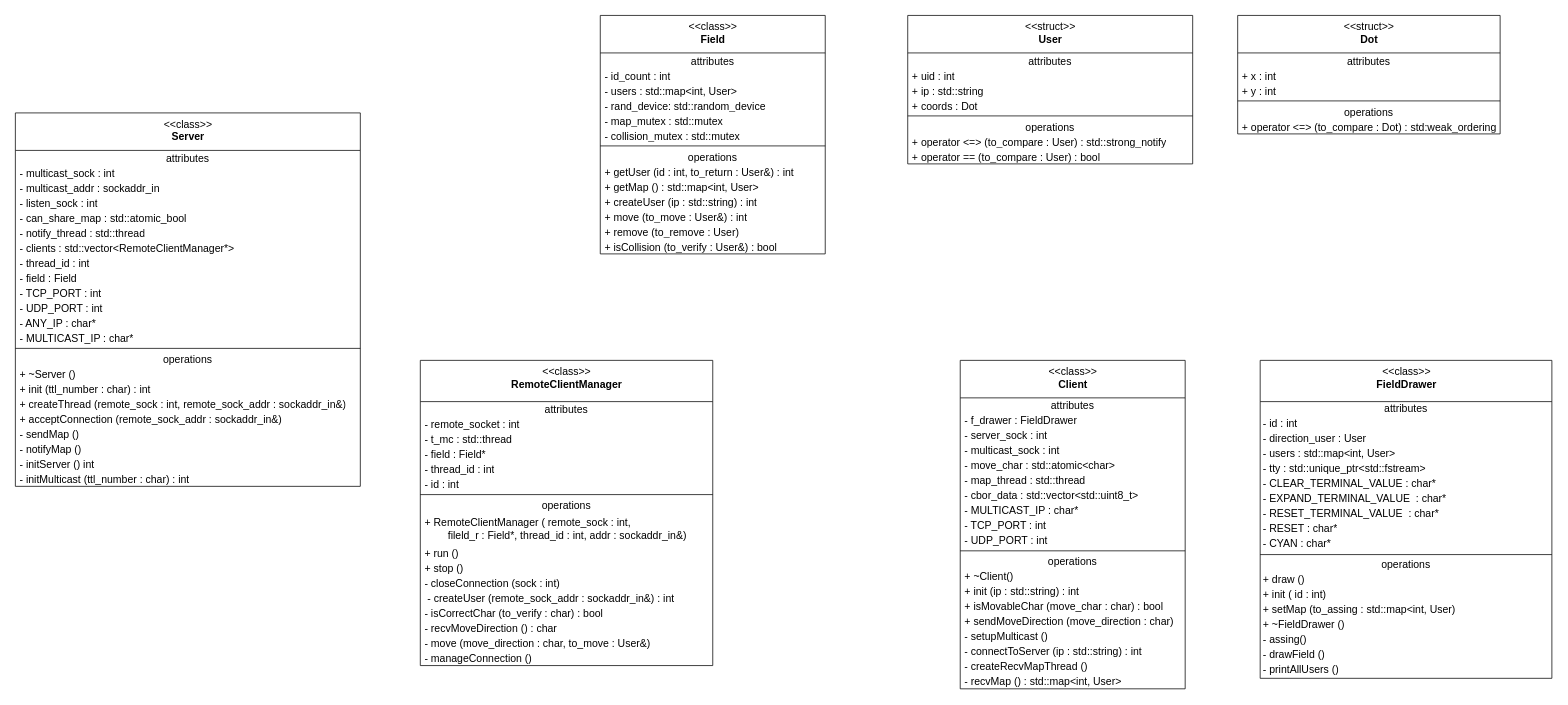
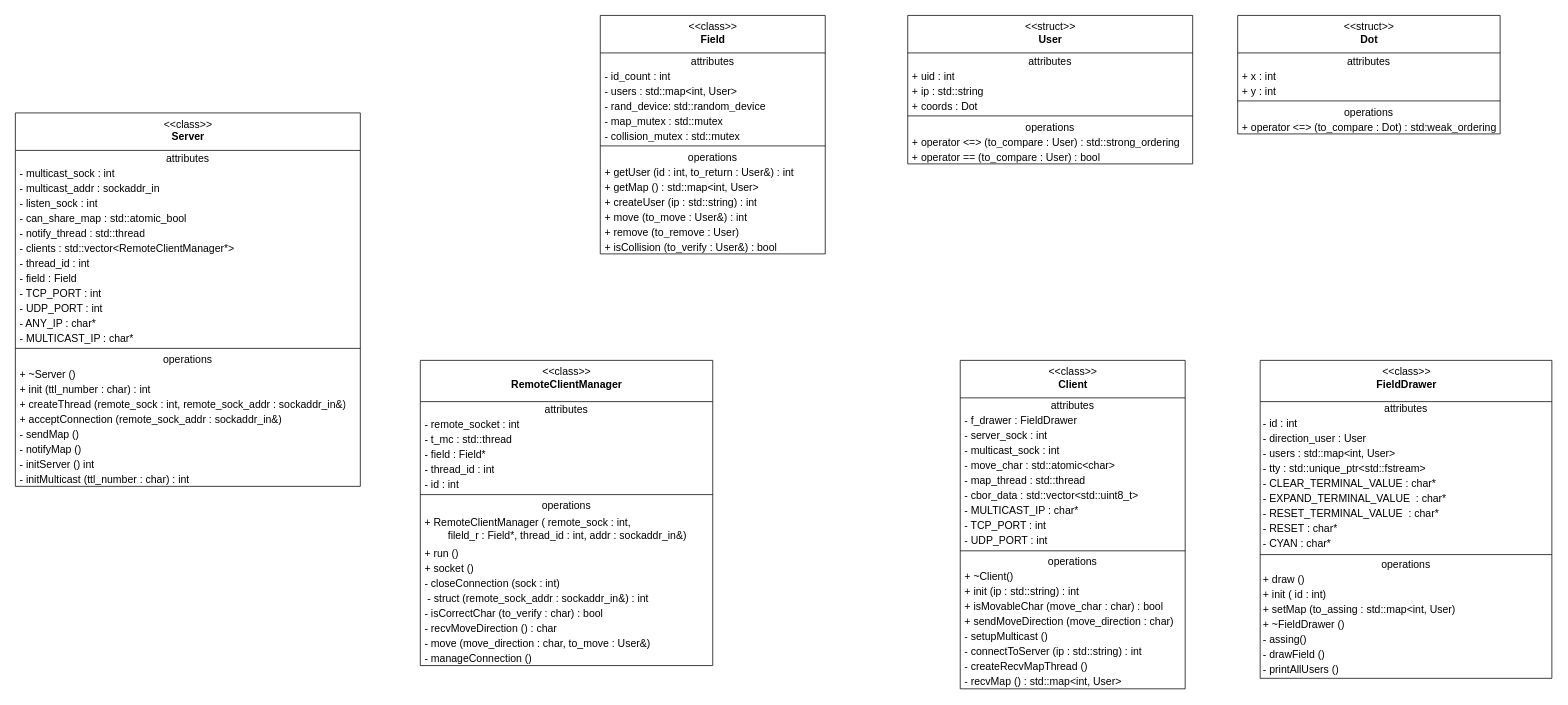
- <mxCell id="24" value="+ operator &amp;lt;=&amp;gt; (to_compare : User) : std::strong_notify" style="text;html=1;strokeColor=none;fillColor=none;align=left;verticalAlign=middle;spacingLeft=4;spacingRight=4;overflow=hidden;rotatable=0;points=[[0,0.5],[1,0.5]];portConstraint=eastwest;fontSize=14;" vertex="1" parent="17"><mxGeometry y="158" width="380" height="20" as="geometry" /></mxCell>
+ <mxCell id="24" value="+ operator &amp;lt;=&amp;gt; (to_compare : User) : std::strong_ordering" style="text;html=1;strokeColor=none;fillColor=none;align=left;verticalAlign=middle;spacingLeft=4;spacingRight=4;overflow=hidden;rotatable=0;points=[[0,0.5],[1,0.5]];portConstraint=eastwest;fontSize=14;" vertex="1" parent="17"><mxGeometry y="158" width="380" height="20" as="geometry" /></mxCell>
- <mxCell id="85" value="+ stop ()" style="text;html=1;strokeColor=none;fillColor=none;align=left;verticalAlign=middle;spacingLeft=4;spacingRight=4;overflow=hidden;rotatable=0;points=[[0,0.5],[1,0.5]];portConstraint=eastwest;glass=0;fontFamily=Helvetica;fontSize=14;fontColor=default;startSize=55;" vertex="1" parent="74"><mxGeometry y="267" width="390" height="20" as="geometry" /></mxCell>
+ <mxCell id="85" value="+ socket ()" style="text;html=1;strokeColor=none;fillColor=none;align=left;verticalAlign=middle;spacingLeft=4;spacingRight=4;overflow=hidden;rotatable=0;points=[[0,0.5],[1,0.5]];portConstraint=eastwest;glass=0;fontFamily=Helvetica;fontSize=14;fontColor=default;startSize=55;" vertex="1" parent="74"><mxGeometry y="267" width="390" height="20" as="geometry" /></mxCell>
- <mxCell id="87" value="&amp;nbsp;- createUser (remote_sock_addr : sockaddr_in&amp;amp;) : int" style="text;html=1;strokeColor=none;fillColor=none;align=left;verticalAlign=middle;spacingLeft=4;spacingRight=4;overflow=hidden;rotatable=0;points=[[0,0.5],[1,0.5]];portConstraint=eastwest;glass=0;fontFamily=Helvetica;fontSize=14;fontColor=default;startSize=55;" vertex="1" parent="74"><mxGeometry y="307" width="390" height="20" as="geometry" /></mxCell>
+ <mxCell id="87" value="&amp;nbsp;- struct (remote_sock_addr : sockaddr_in&amp;amp;) : int" style="text;html=1;strokeColor=none;fillColor=none;align=left;verticalAlign=middle;spacingLeft=4;spacingRight=4;overflow=hidden;rotatable=0;points=[[0,0.5],[1,0.5]];portConstraint=eastwest;glass=0;fontFamily=Helvetica;fontSize=14;fontColor=default;startSize=55;" vertex="1" parent="74"><mxGeometry y="307" width="390" height="20" as="geometry" /></mxCell>
